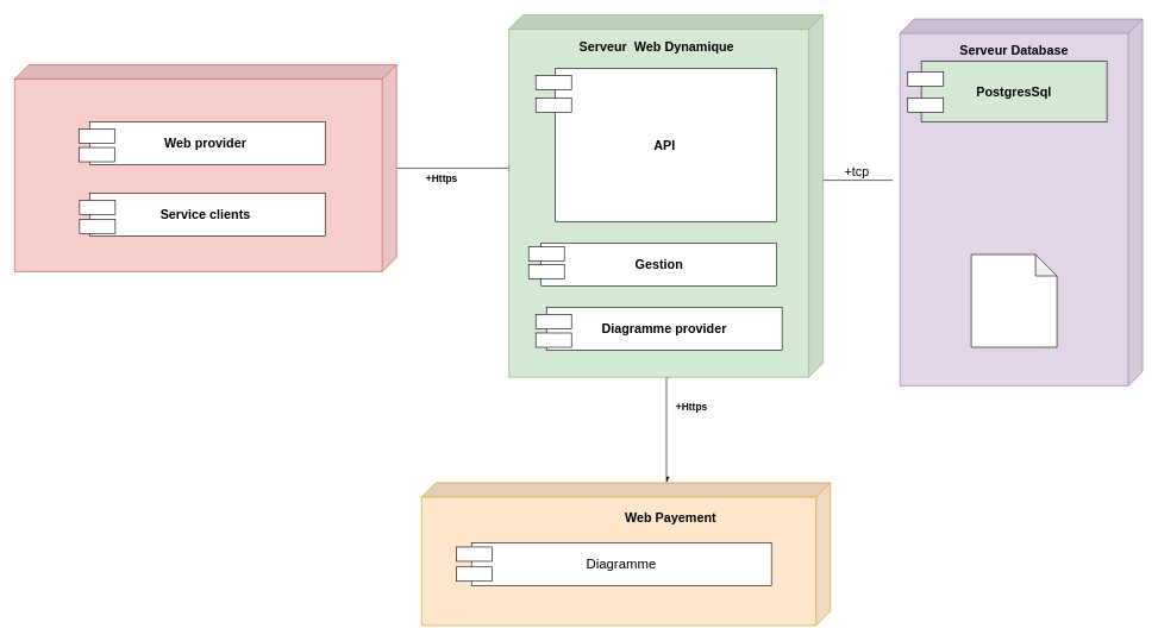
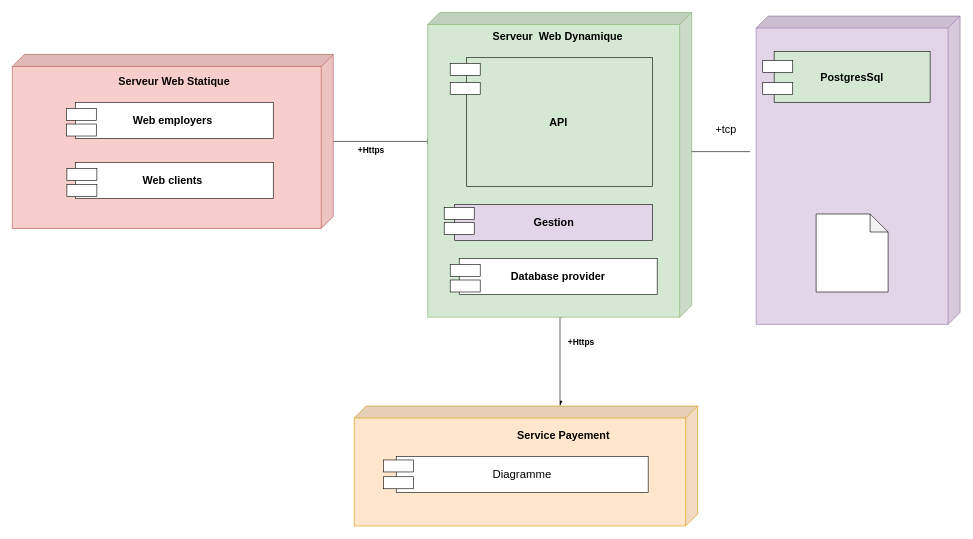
- <mxCell id="29" value="&lt;font style=&quot;font-size: 18px&quot;&gt;&lt;b&gt;Serveur&amp;nbsp; Web Dynamique&lt;/b&gt;&lt;/font&gt;" style="text;html=1;strokeColor=none;fillColor=none;align=center;verticalAlign=middle;whiteSpace=wrap;rounded=0;fontSize=14;" vertex="1" parent="1"><mxGeometry x="757.5" y="50" width="323" height="30" as="geometry" /></mxCell>
+ <mxCell id="29" value="&lt;font style=&quot;font-size: 18px&quot;&gt;&lt;b&gt;Serveur&amp;nbsp; Web Dynamique&lt;/b&gt;&lt;/font&gt;" style="text;html=1;strokeColor=none;fillColor=none;align=center;verticalAlign=middle;whiteSpace=wrap;rounded=0;fontSize=14;" vertex="1" parent="1"><mxGeometry x="767.5" y="45" width="323" height="30" as="geometry" /></mxCell>
- <mxCell id="34" value="&lt;b&gt;Serveur Database&lt;/b&gt;" style="text;html=1;strokeColor=none;fillColor=none;align=center;verticalAlign=middle;whiteSpace=wrap;rounded=0;fontSize=18;" vertex="1" parent="1"><mxGeometry x="1260" y="55" width="320" height="30" as="geometry" /></mxCell>
+ <mxCell id="4" value="&lt;font style=&quot;font-size: 18px&quot;&gt;&lt;b&gt;Serveur Web Statique&lt;/b&gt;&lt;/font&gt;" style="text;html=1;strokeColor=none;fillColor=none;align=center;verticalAlign=middle;whiteSpace=wrap;rounded=0;" vertex="1" parent="1"><mxGeometry x="160" y="120" width="260" height="30" as="geometry" /></mxCell>
- <mxCell id="5" value="&lt;font style=&quot;font-size: 18px&quot;&gt;&lt;b&gt;Web provider&amp;nbsp;&lt;/b&gt;&lt;/font&gt;" style="rounded=0;whiteSpace=wrap;html=1;fontSize=14;" vertex="1" parent="1"><mxGeometry x="125" y="170" width="330" height="60" as="geometry" /></mxCell>
+ <mxCell id="5" value="&lt;font style=&quot;font-size: 18px&quot;&gt;&lt;b&gt;Web employers&amp;nbsp;&lt;/b&gt;&lt;/font&gt;" style="rounded=0;whiteSpace=wrap;html=1;fontSize=14;" vertex="1" parent="1"><mxGeometry x="125" y="170" width="330" height="60" as="geometry" /></mxCell>
- <mxCell id="14" value="&lt;b&gt;&lt;font style=&quot;font-size: 18px&quot;&gt;API&amp;nbsp;&lt;/font&gt;&lt;/b&gt;" style="rounded=0;whiteSpace=wrap;html=1;fontSize=14;" vertex="1" parent="1"><mxGeometry x="777.5" y="95" width="310" height="215" as="geometry" /></mxCell>
+ <mxCell id="14" value="&lt;b&gt;&lt;font style=&quot;font-size: 18px&quot;&gt;API&amp;nbsp;&lt;/font&gt;&lt;/b&gt;" style="rounded=0;whiteSpace=wrap;html=1;fontSize=14;fillColor=#d5e8d4;" vertex="1" parent="1"><mxGeometry x="777.5" y="95" width="310" height="215" as="geometry" /></mxCell>
- <mxCell id="37" value="+tcp" style="text;html=1;strokeColor=none;fillColor=none;align=center;verticalAlign=middle;whiteSpace=wrap;rounded=0;fontSize=18;" vertex="1" parent="1"><mxGeometry x="1170" y="226" width="60" height="30" as="geometry" /></mxCell>
+ <mxCell id="37" value="+tcp" style="text;html=1;strokeColor=none;fillColor=none;align=center;verticalAlign=middle;whiteSpace=wrap;rounded=0;fontSize=18;" vertex="1" parent="1"><mxGeometry x="1180" y="201" width="60" height="30" as="geometry" /></mxCell>
- <mxCell id="6" value="&lt;font style=&quot;font-size: 18px&quot;&gt;&lt;b&gt;Service clients&amp;nbsp;&lt;/b&gt;&lt;/font&gt;" style="rounded=0;whiteSpace=wrap;html=1;fontSize=14;" vertex="1" parent="1"><mxGeometry x="125" y="270" width="330" height="60" as="geometry" /></mxCell>
+ <mxCell id="6" value="&lt;font style=&quot;font-size: 18px&quot;&gt;&lt;b&gt;Web clients&amp;nbsp;&lt;/b&gt;&lt;/font&gt;" style="rounded=0;whiteSpace=wrap;html=1;fontSize=14;" vertex="1" parent="1"><mxGeometry x="125" y="270" width="330" height="60" as="geometry" /></mxCell>
- <mxCell id="17" value="&lt;b&gt;&lt;font style=&quot;font-size: 18px&quot;&gt;Gestion&lt;/font&gt;&lt;/b&gt;" style="rounded=0;whiteSpace=wrap;html=1;fontSize=14;" vertex="1" parent="1"><mxGeometry x="757.5" y="340" width="330" height="60" as="geometry" /></mxCell>
+ <mxCell id="17" value="&lt;b&gt;&lt;font style=&quot;font-size: 18px&quot;&gt;Gestion&lt;/font&gt;&lt;/b&gt;" style="rounded=0;whiteSpace=wrap;html=1;fontSize=14;fillColor=#e1d5e7;" vertex="1" parent="1"><mxGeometry x="757.5" y="340" width="330" height="60" as="geometry" /></mxCell>
- <mxCell id="20" value="&lt;font style=&quot;font-size: 18px&quot;&gt;&lt;b&gt;Diagramme provider&lt;/b&gt;&lt;/font&gt;" style="rounded=0;whiteSpace=wrap;html=1;fontSize=14;" vertex="1" parent="1"><mxGeometry x="765" y="430" width="330" height="60" as="geometry" /></mxCell>
+ <mxCell id="20" value="&lt;font style=&quot;font-size: 18px&quot;&gt;&lt;b&gt;Database provider&lt;/b&gt;&lt;/font&gt;" style="rounded=0;whiteSpace=wrap;html=1;fontSize=14;" vertex="1" parent="1"><mxGeometry x="765" y="430" width="330" height="60" as="geometry" /></mxCell>
- <mxCell id="27" value="&lt;font style=&quot;font-size: 18px&quot;&gt;&lt;b&gt;Web Payement&amp;nbsp;&lt;/b&gt;&lt;/font&gt;" style="text;html=1;strokeColor=none;fillColor=none;align=center;verticalAlign=middle;whiteSpace=wrap;rounded=0;fontSize=14;" vertex="1" parent="1"><mxGeometry x="843" y="710" width="197" height="30" as="geometry" /></mxCell>
+ <mxCell id="27" value="&lt;font style=&quot;font-size: 18px&quot;&gt;&lt;b&gt;Service Payement&amp;nbsp;&lt;/b&gt;&lt;/font&gt;" style="text;html=1;strokeColor=none;fillColor=none;align=center;verticalAlign=middle;whiteSpace=wrap;rounded=0;fontSize=14;" vertex="1" parent="1"><mxGeometry x="843" y="710" width="197" height="30" as="geometry" /></mxCell>
